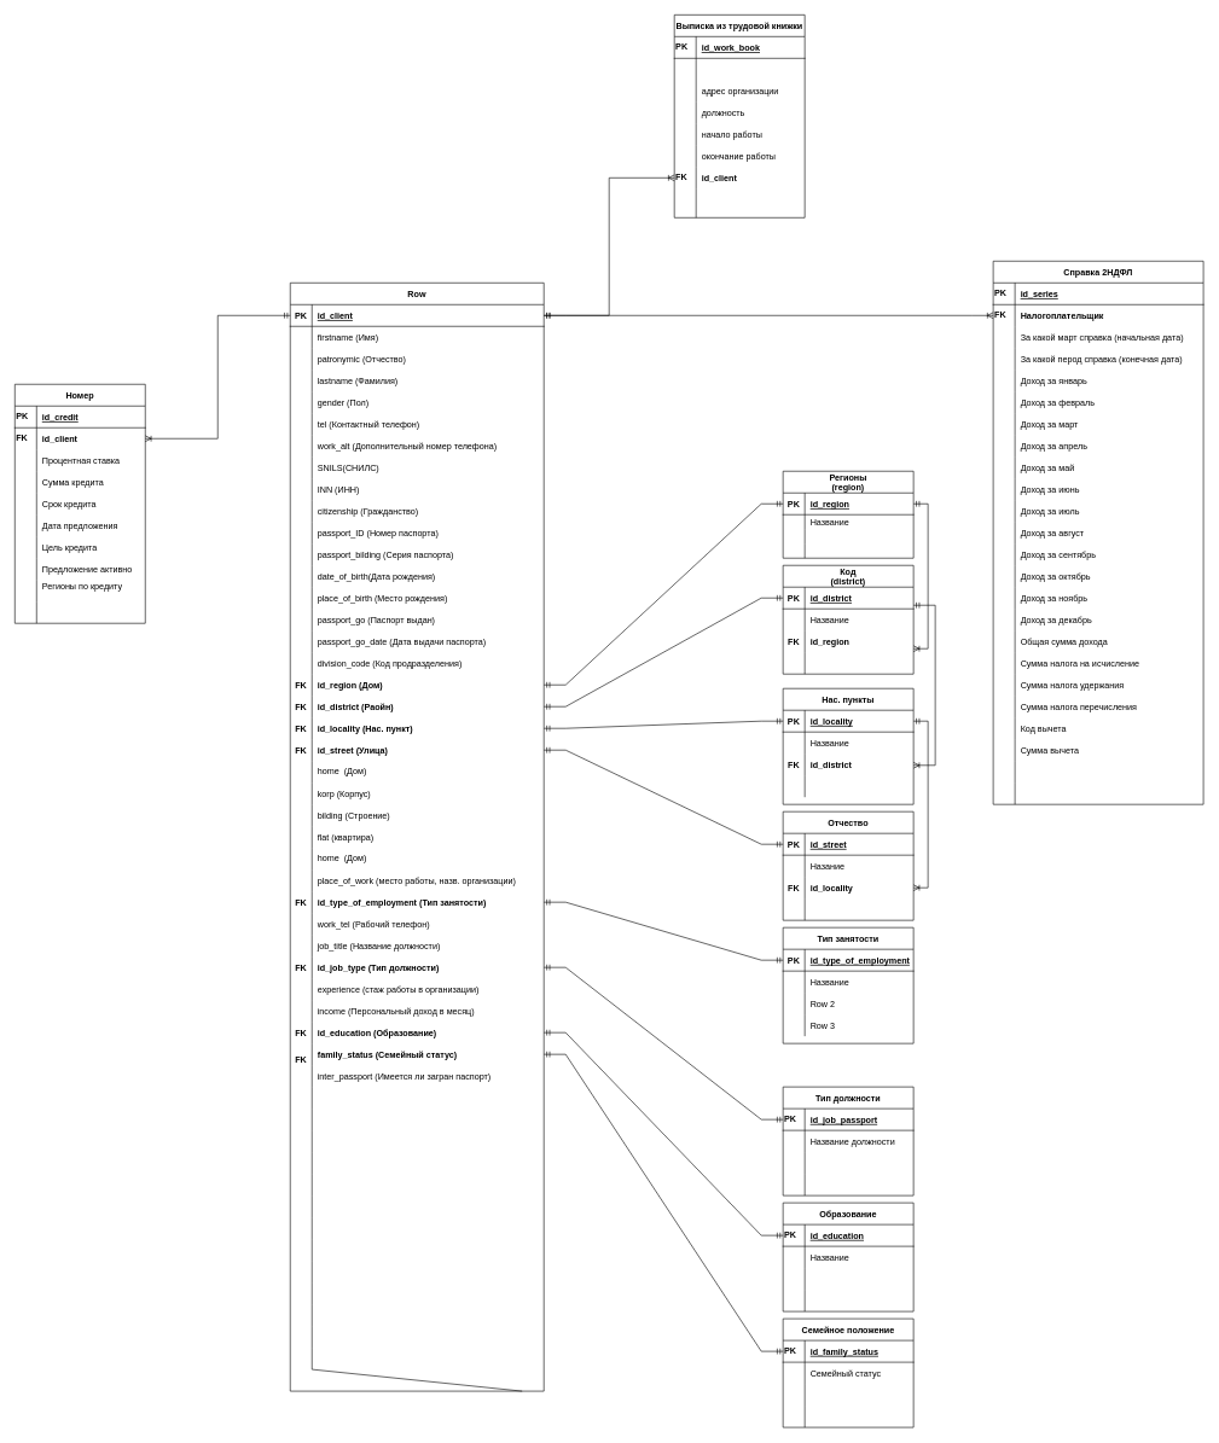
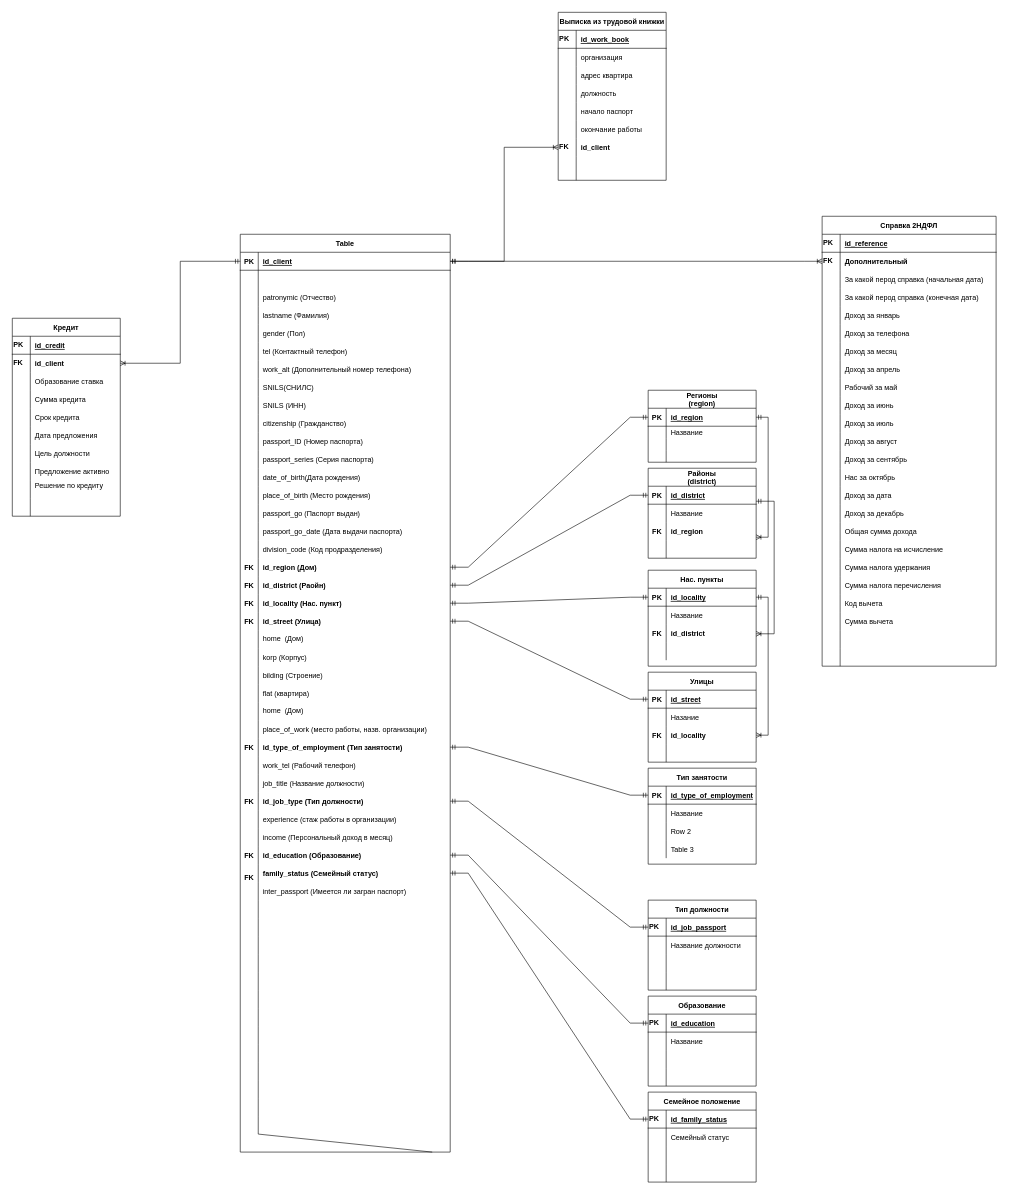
+ <mxCell id="253" value="организация    " style="shape=partialRectangle;connectable=0;fillColor=none;top=0;left=0;bottom=0;right=0;align=left;spacingLeft=6;overflow=hidden;" parent="251" vertex="1"><mxGeometry x="30" width="150" height="30" as="geometry"><mxRectangle width="150" height="30" as="alternateBounds" /></mxGeometry></mxCell>
- <mxCell id="256" value="адрес организации" style="shape=partialRectangle;connectable=0;fillColor=none;top=0;left=0;bottom=0;right=0;align=left;spacingLeft=6;overflow=hidden;" parent="254" vertex="1"><mxGeometry x="30" width="150" height="30" as="geometry"><mxRectangle width="150" height="30" as="alternateBounds" /></mxGeometry></mxCell>
+ <mxCell id="256" value="адрес квартира" style="shape=partialRectangle;connectable=0;fillColor=none;top=0;left=0;bottom=0;right=0;align=left;spacingLeft=6;overflow=hidden;" parent="254" vertex="1"><mxGeometry x="30" width="150" height="30" as="geometry"><mxRectangle width="150" height="30" as="alternateBounds" /></mxGeometry></mxCell>
- <mxCell id="262" value="начало работы" style="shape=partialRectangle;connectable=0;fillColor=none;top=0;left=0;bottom=0;right=0;align=left;spacingLeft=6;overflow=hidden;" parent="260" vertex="1"><mxGeometry x="30" width="150" height="30" as="geometry"><mxRectangle width="150" height="30" as="alternateBounds" /></mxGeometry></mxCell>
+ <mxCell id="262" value="начало паспорт" style="shape=partialRectangle;connectable=0;fillColor=none;top=0;left=0;bottom=0;right=0;align=left;spacingLeft=6;overflow=hidden;" parent="260" vertex="1"><mxGeometry x="30" width="150" height="30" as="geometry"><mxRectangle width="150" height="30" as="alternateBounds" /></mxGeometry></mxCell>
- <mxCell id="2" value="Row" style="shape=table;startSize=30;container=1;collapsible=1;childLayout=tableLayout;fixedRows=1;rowLines=0;fontStyle=1;align=center;resizeLast=1;" parent="1" vertex="1"><mxGeometry x="400" y="390" width="350" height="1530" as="geometry" /></mxCell>
+ <mxCell id="2" value="Table" style="shape=table;startSize=30;container=1;collapsible=1;childLayout=tableLayout;fixedRows=1;rowLines=0;fontStyle=1;align=center;resizeLast=1;" parent="1" vertex="1"><mxGeometry x="400" y="390" width="350" height="1530" as="geometry" /></mxCell>
- <mxCell id="276" value="id_series" style="shape=partialRectangle;connectable=0;fillColor=none;top=0;left=0;bottom=0;right=0;align=left;spacingLeft=6;fontStyle=5;overflow=hidden;" parent="274" vertex="1"><mxGeometry x="30" width="260" height="30" as="geometry"><mxRectangle width="260" height="30" as="alternateBounds" /></mxGeometry></mxCell>
+ <mxCell id="276" value="id_reference" style="shape=partialRectangle;connectable=0;fillColor=none;top=0;left=0;bottom=0;right=0;align=left;spacingLeft=6;fontStyle=5;overflow=hidden;" parent="274" vertex="1"><mxGeometry x="30" width="260" height="30" as="geometry"><mxRectangle width="260" height="30" as="alternateBounds" /></mxGeometry></mxCell>
- <mxCell id="279" value="Налогоплательщик" style="shape=partialRectangle;connectable=0;fillColor=none;top=0;left=0;bottom=0;right=0;align=left;spacingLeft=6;overflow=hidden;fontStyle=1" parent="277" vertex="1"><mxGeometry x="30" width="260" height="30" as="geometry"><mxRectangle width="260" height="30" as="alternateBounds" /></mxGeometry></mxCell>
+ <mxCell id="279" value="Дополнительный" style="shape=partialRectangle;connectable=0;fillColor=none;top=0;left=0;bottom=0;right=0;align=left;spacingLeft=6;overflow=hidden;fontStyle=1" parent="277" vertex="1"><mxGeometry x="30" width="260" height="30" as="geometry"><mxRectangle width="260" height="30" as="alternateBounds" /></mxGeometry></mxCell>
- <mxCell id="8" value="firstname (Имя)" style="shape=partialRectangle;connectable=0;fillColor=none;top=0;left=0;bottom=0;right=0;align=left;spacingLeft=6;overflow=hidden;" parent="6" vertex="1"><mxGeometry x="30" width="320" height="30" as="geometry"><mxRectangle width="320" height="30" as="alternateBounds" /></mxGeometry></mxCell>
- <mxCell id="282" value="За какой март справка (начальная дата)" style="shape=partialRectangle;connectable=0;fillColor=none;top=0;left=0;bottom=0;right=0;align=left;spacingLeft=6;overflow=hidden;" parent="280" vertex="1"><mxGeometry x="30" width="260" height="30" as="geometry"><mxRectangle width="260" height="30" as="alternateBounds" /></mxGeometry></mxCell>
+ <mxCell id="282" value="За какой перод справка (начальная дата)" style="shape=partialRectangle;connectable=0;fillColor=none;top=0;left=0;bottom=0;right=0;align=left;spacingLeft=6;overflow=hidden;" parent="280" vertex="1"><mxGeometry x="30" width="260" height="30" as="geometry"><mxRectangle width="260" height="30" as="alternateBounds" /></mxGeometry></mxCell>
- <mxCell id="347" value="Номер" style="shape=table;startSize=30;container=1;collapsible=1;childLayout=tableLayout;fixedRows=1;rowLines=0;fontStyle=1;align=center;resizeLast=1;" parent="1" vertex="1"><mxGeometry x="20" y="530" width="180" height="330" as="geometry" /></mxCell>
+ <mxCell id="347" value="Кредит" style="shape=table;startSize=30;container=1;collapsible=1;childLayout=tableLayout;fixedRows=1;rowLines=0;fontStyle=1;align=center;resizeLast=1;" parent="1" vertex="1"><mxGeometry x="20" y="530" width="180" height="330" as="geometry" /></mxCell>
- <mxCell id="291" value="Доход за февраль" style="shape=partialRectangle;connectable=0;fillColor=none;top=0;left=0;bottom=0;right=0;align=left;spacingLeft=6;overflow=hidden;" parent="289" vertex="1"><mxGeometry x="30" width="260" height="30" as="geometry"><mxRectangle width="260" height="30" as="alternateBounds" /></mxGeometry></mxCell>
+ <mxCell id="291" value="Доход за телефона" style="shape=partialRectangle;connectable=0;fillColor=none;top=0;left=0;bottom=0;right=0;align=left;spacingLeft=6;overflow=hidden;" parent="289" vertex="1"><mxGeometry x="30" width="260" height="30" as="geometry"><mxRectangle width="260" height="30" as="alternateBounds" /></mxGeometry></mxCell>
- <mxCell id="294" value="Доход за март" style="shape=partialRectangle;connectable=0;fillColor=none;top=0;left=0;bottom=0;right=0;align=left;spacingLeft=6;overflow=hidden;" parent="292" vertex="1"><mxGeometry x="30" width="260" height="30" as="geometry"><mxRectangle width="260" height="30" as="alternateBounds" /></mxGeometry></mxCell>
+ <mxCell id="294" value="Доход за месяц" style="shape=partialRectangle;connectable=0;fillColor=none;top=0;left=0;bottom=0;right=0;align=left;spacingLeft=6;overflow=hidden;" parent="292" vertex="1"><mxGeometry x="30" width="260" height="30" as="geometry"><mxRectangle width="260" height="30" as="alternateBounds" /></mxGeometry></mxCell>
- <mxCell id="356" value="Процентная ставка" style="shape=partialRectangle;connectable=0;fillColor=none;top=0;left=0;bottom=0;right=0;align=left;spacingLeft=6;overflow=hidden;" parent="354" vertex="1"><mxGeometry x="30" width="150" height="30" as="geometry"><mxRectangle width="150" height="30" as="alternateBounds" /></mxGeometry></mxCell>
+ <mxCell id="356" value="Образование ставка" style="shape=partialRectangle;connectable=0;fillColor=none;top=0;left=0;bottom=0;right=0;align=left;spacingLeft=6;overflow=hidden;" parent="354" vertex="1"><mxGeometry x="30" width="150" height="30" as="geometry"><mxRectangle width="150" height="30" as="alternateBounds" /></mxGeometry></mxCell>
- <mxCell id="300" value="Доход за май" style="shape=partialRectangle;connectable=0;fillColor=none;top=0;left=0;bottom=0;right=0;align=left;spacingLeft=6;overflow=hidden;" parent="298" vertex="1"><mxGeometry x="30" width="260" height="30" as="geometry"><mxRectangle width="260" height="30" as="alternateBounds" /></mxGeometry></mxCell>
+ <mxCell id="300" value="Рабочий за май" style="shape=partialRectangle;connectable=0;fillColor=none;top=0;left=0;bottom=0;right=0;align=left;spacingLeft=6;overflow=hidden;" parent="298" vertex="1"><mxGeometry x="30" width="260" height="30" as="geometry"><mxRectangle width="260" height="30" as="alternateBounds" /></mxGeometry></mxCell>
- <mxCell id="29" value="INN (ИНН)" style="shape=partialRectangle;connectable=0;fillColor=none;top=0;left=0;bottom=0;right=0;align=left;spacingLeft=6;overflow=hidden;" parent="27" vertex="1"><mxGeometry x="30" width="320" height="30" as="geometry"><mxRectangle width="320" height="30" as="alternateBounds" /></mxGeometry></mxCell>
+ <mxCell id="29" value="SNILS (ИНН)" style="shape=partialRectangle;connectable=0;fillColor=none;top=0;left=0;bottom=0;right=0;align=left;spacingLeft=6;overflow=hidden;" parent="27" vertex="1"><mxGeometry x="30" width="320" height="30" as="geometry"><mxRectangle width="320" height="30" as="alternateBounds" /></mxGeometry></mxCell>
- <mxCell id="368" value="Цель кредита" style="shape=partialRectangle;connectable=0;fillColor=none;top=0;left=0;bottom=0;right=0;align=left;spacingLeft=6;overflow=hidden;" parent="366" vertex="1"><mxGeometry x="30" width="150" height="30" as="geometry"><mxRectangle width="150" height="30" as="alternateBounds" /></mxGeometry></mxCell>
+ <mxCell id="368" value="Цель должности" style="shape=partialRectangle;connectable=0;fillColor=none;top=0;left=0;bottom=0;right=0;align=left;spacingLeft=6;overflow=hidden;" parent="366" vertex="1"><mxGeometry x="30" width="150" height="30" as="geometry"><mxRectangle width="150" height="30" as="alternateBounds" /></mxGeometry></mxCell>
- <mxCell id="38" value="passport_bilding (Серия паспорта)" style="shape=partialRectangle;connectable=0;fillColor=none;top=0;left=0;bottom=0;right=0;align=left;spacingLeft=6;overflow=hidden;" parent="36" vertex="1"><mxGeometry x="30" width="320" height="30" as="geometry"><mxRectangle width="320" height="30" as="alternateBounds" /></mxGeometry></mxCell>
+ <mxCell id="38" value="passport_series (Серия паспорта)" style="shape=partialRectangle;connectable=0;fillColor=none;top=0;left=0;bottom=0;right=0;align=left;spacingLeft=6;overflow=hidden;" parent="36" vertex="1"><mxGeometry x="30" width="320" height="30" as="geometry"><mxRectangle width="320" height="30" as="alternateBounds" /></mxGeometry></mxCell>
- <mxCell id="166" value="Код&#10;(district)" style="shape=table;startSize=30;container=1;collapsible=1;childLayout=tableLayout;fixedRows=1;rowLines=0;fontStyle=1;align=center;resizeLast=1;" parent="1" vertex="1"><mxGeometry x="1080" y="780" width="180" height="150" as="geometry" /></mxCell>
+ <mxCell id="166" value="Районы&#10;(district)" style="shape=table;startSize=30;container=1;collapsible=1;childLayout=tableLayout;fixedRows=1;rowLines=0;fontStyle=1;align=center;resizeLast=1;" parent="1" vertex="1"><mxGeometry x="1080" y="780" width="180" height="150" as="geometry" /></mxCell>
- <mxCell id="315" value="Доход за октябрь" style="shape=partialRectangle;connectable=0;fillColor=none;top=0;left=0;bottom=0;right=0;align=left;spacingLeft=6;overflow=hidden;" parent="313" vertex="1"><mxGeometry x="30" width="260" height="30" as="geometry"><mxRectangle width="260" height="30" as="alternateBounds" /></mxGeometry></mxCell>
+ <mxCell id="315" value="Нас за октябрь" style="shape=partialRectangle;connectable=0;fillColor=none;top=0;left=0;bottom=0;right=0;align=left;spacingLeft=6;overflow=hidden;" parent="313" vertex="1"><mxGeometry x="30" width="260" height="30" as="geometry"><mxRectangle width="260" height="30" as="alternateBounds" /></mxGeometry></mxCell>
- <mxCell id="374" value="Регионы по кредиту&#10; &#10;" style="shape=partialRectangle;connectable=0;fillColor=none;top=0;left=0;bottom=0;right=0;align=left;spacingLeft=6;overflow=hidden;" parent="372" vertex="1"><mxGeometry x="30" width="150" height="30" as="geometry"><mxRectangle width="150" height="30" as="alternateBounds" /></mxGeometry></mxCell>
+ <mxCell id="374" value="Решение по кредиту&#10; &#10;" style="shape=partialRectangle;connectable=0;fillColor=none;top=0;left=0;bottom=0;right=0;align=left;spacingLeft=6;overflow=hidden;" parent="372" vertex="1"><mxGeometry x="30" width="150" height="30" as="geometry"><mxRectangle width="150" height="30" as="alternateBounds" /></mxGeometry></mxCell>
- <mxCell id="318" value="Доход за ноябрь" style="shape=partialRectangle;connectable=0;fillColor=none;top=0;left=0;bottom=0;right=0;align=left;spacingLeft=6;overflow=hidden;" parent="316" vertex="1"><mxGeometry x="30" width="260" height="30" as="geometry"><mxRectangle width="260" height="30" as="alternateBounds" /></mxGeometry></mxCell>
+ <mxCell id="318" value="Доход за дата" style="shape=partialRectangle;connectable=0;fillColor=none;top=0;left=0;bottom=0;right=0;align=left;spacingLeft=6;overflow=hidden;" parent="316" vertex="1"><mxGeometry x="30" width="260" height="30" as="geometry"><mxRectangle width="260" height="30" as="alternateBounds" /></mxGeometry></mxCell>
- <mxCell id="194" value="Отчество" style="shape=table;startSize=30;container=1;collapsible=1;childLayout=tableLayout;fixedRows=1;rowLines=0;fontStyle=1;align=center;resizeLast=1;" parent="1" vertex="1"><mxGeometry x="1080" y="1120" width="180" height="150" as="geometry" /></mxCell>
+ <mxCell id="194" value="Улицы" style="shape=table;startSize=30;container=1;collapsible=1;childLayout=tableLayout;fixedRows=1;rowLines=0;fontStyle=1;align=center;resizeLast=1;" parent="1" vertex="1"><mxGeometry x="1080" y="1120" width="180" height="150" as="geometry" /></mxCell>
- <mxCell id="398" value="Row 3" style="shape=partialRectangle;connectable=0;fillColor=none;top=0;left=0;bottom=0;right=0;align=left;spacingLeft=6;overflow=hidden;" parent="396" vertex="1"><mxGeometry x="30" width="150" height="30" as="geometry"><mxRectangle width="150" height="30" as="alternateBounds" /></mxGeometry></mxCell>
+ <mxCell id="398" value="Table 3" style="shape=partialRectangle;connectable=0;fillColor=none;top=0;left=0;bottom=0;right=0;align=left;spacingLeft=6;overflow=hidden;" parent="396" vertex="1"><mxGeometry x="30" width="150" height="30" as="geometry"><mxRectangle width="150" height="30" as="alternateBounds" /></mxGeometry></mxCell>
